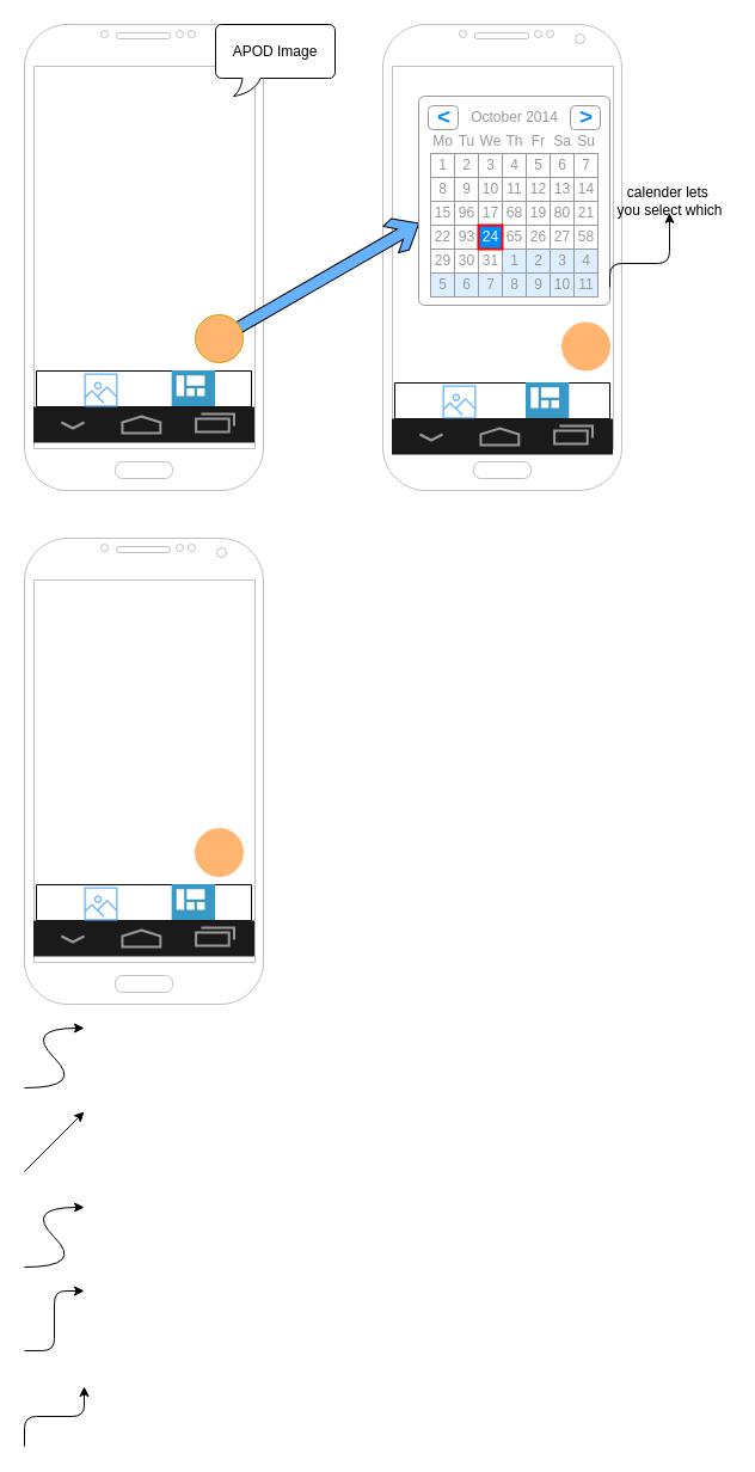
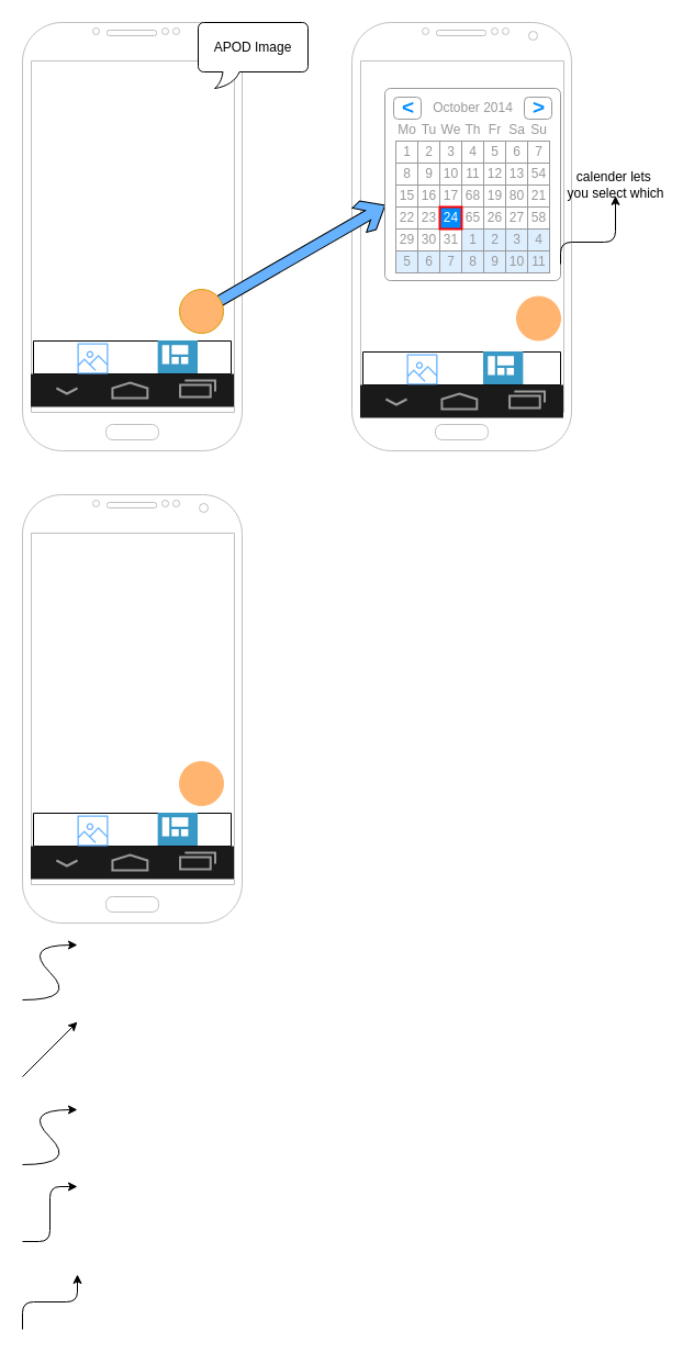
- <mxCell id="42" value="14" style="strokeWidth=1;shadow=0;dashed=0;align=center;html=1;shape=mxgraph.mockup.forms.rrect;rSize=0;strokeColor=#999999;fontColor=#999999;" vertex="1" parent="18"><mxGeometry x="130" y="68" width="20" height="20" as="geometry" /></mxCell>
+ <mxCell id="42" value="54" style="strokeWidth=1;shadow=0;dashed=0;align=center;html=1;shape=mxgraph.mockup.forms.rrect;rSize=0;strokeColor=#999999;fontColor=#999999;" vertex="1" parent="18"><mxGeometry x="130" y="68" width="20" height="20" as="geometry" /></mxCell>
- <mxCell id="44" value="96" style="strokeWidth=1;shadow=0;dashed=0;align=center;html=1;shape=mxgraph.mockup.forms.rrect;rSize=0;strokeColor=#999999;fontColor=#999999;" vertex="1" parent="18"><mxGeometry x="30" y="88" width="20" height="20" as="geometry" /></mxCell>
+ <mxCell id="44" value="16" style="strokeWidth=1;shadow=0;dashed=0;align=center;html=1;shape=mxgraph.mockup.forms.rrect;rSize=0;strokeColor=#999999;fontColor=#999999;" vertex="1" parent="18"><mxGeometry x="30" y="88" width="20" height="20" as="geometry" /></mxCell>
- <mxCell id="51" value="93" style="strokeWidth=1;shadow=0;dashed=0;align=center;html=1;shape=mxgraph.mockup.forms.rrect;rSize=0;strokeColor=#999999;fontColor=#999999;" vertex="1" parent="18"><mxGeometry x="30" y="108" width="20" height="20" as="geometry" /></mxCell>
+ <mxCell id="51" value="23" style="strokeWidth=1;shadow=0;dashed=0;align=center;html=1;shape=mxgraph.mockup.forms.rrect;rSize=0;strokeColor=#999999;fontColor=#999999;" vertex="1" parent="18"><mxGeometry x="30" y="108" width="20" height="20" as="geometry" /></mxCell>
